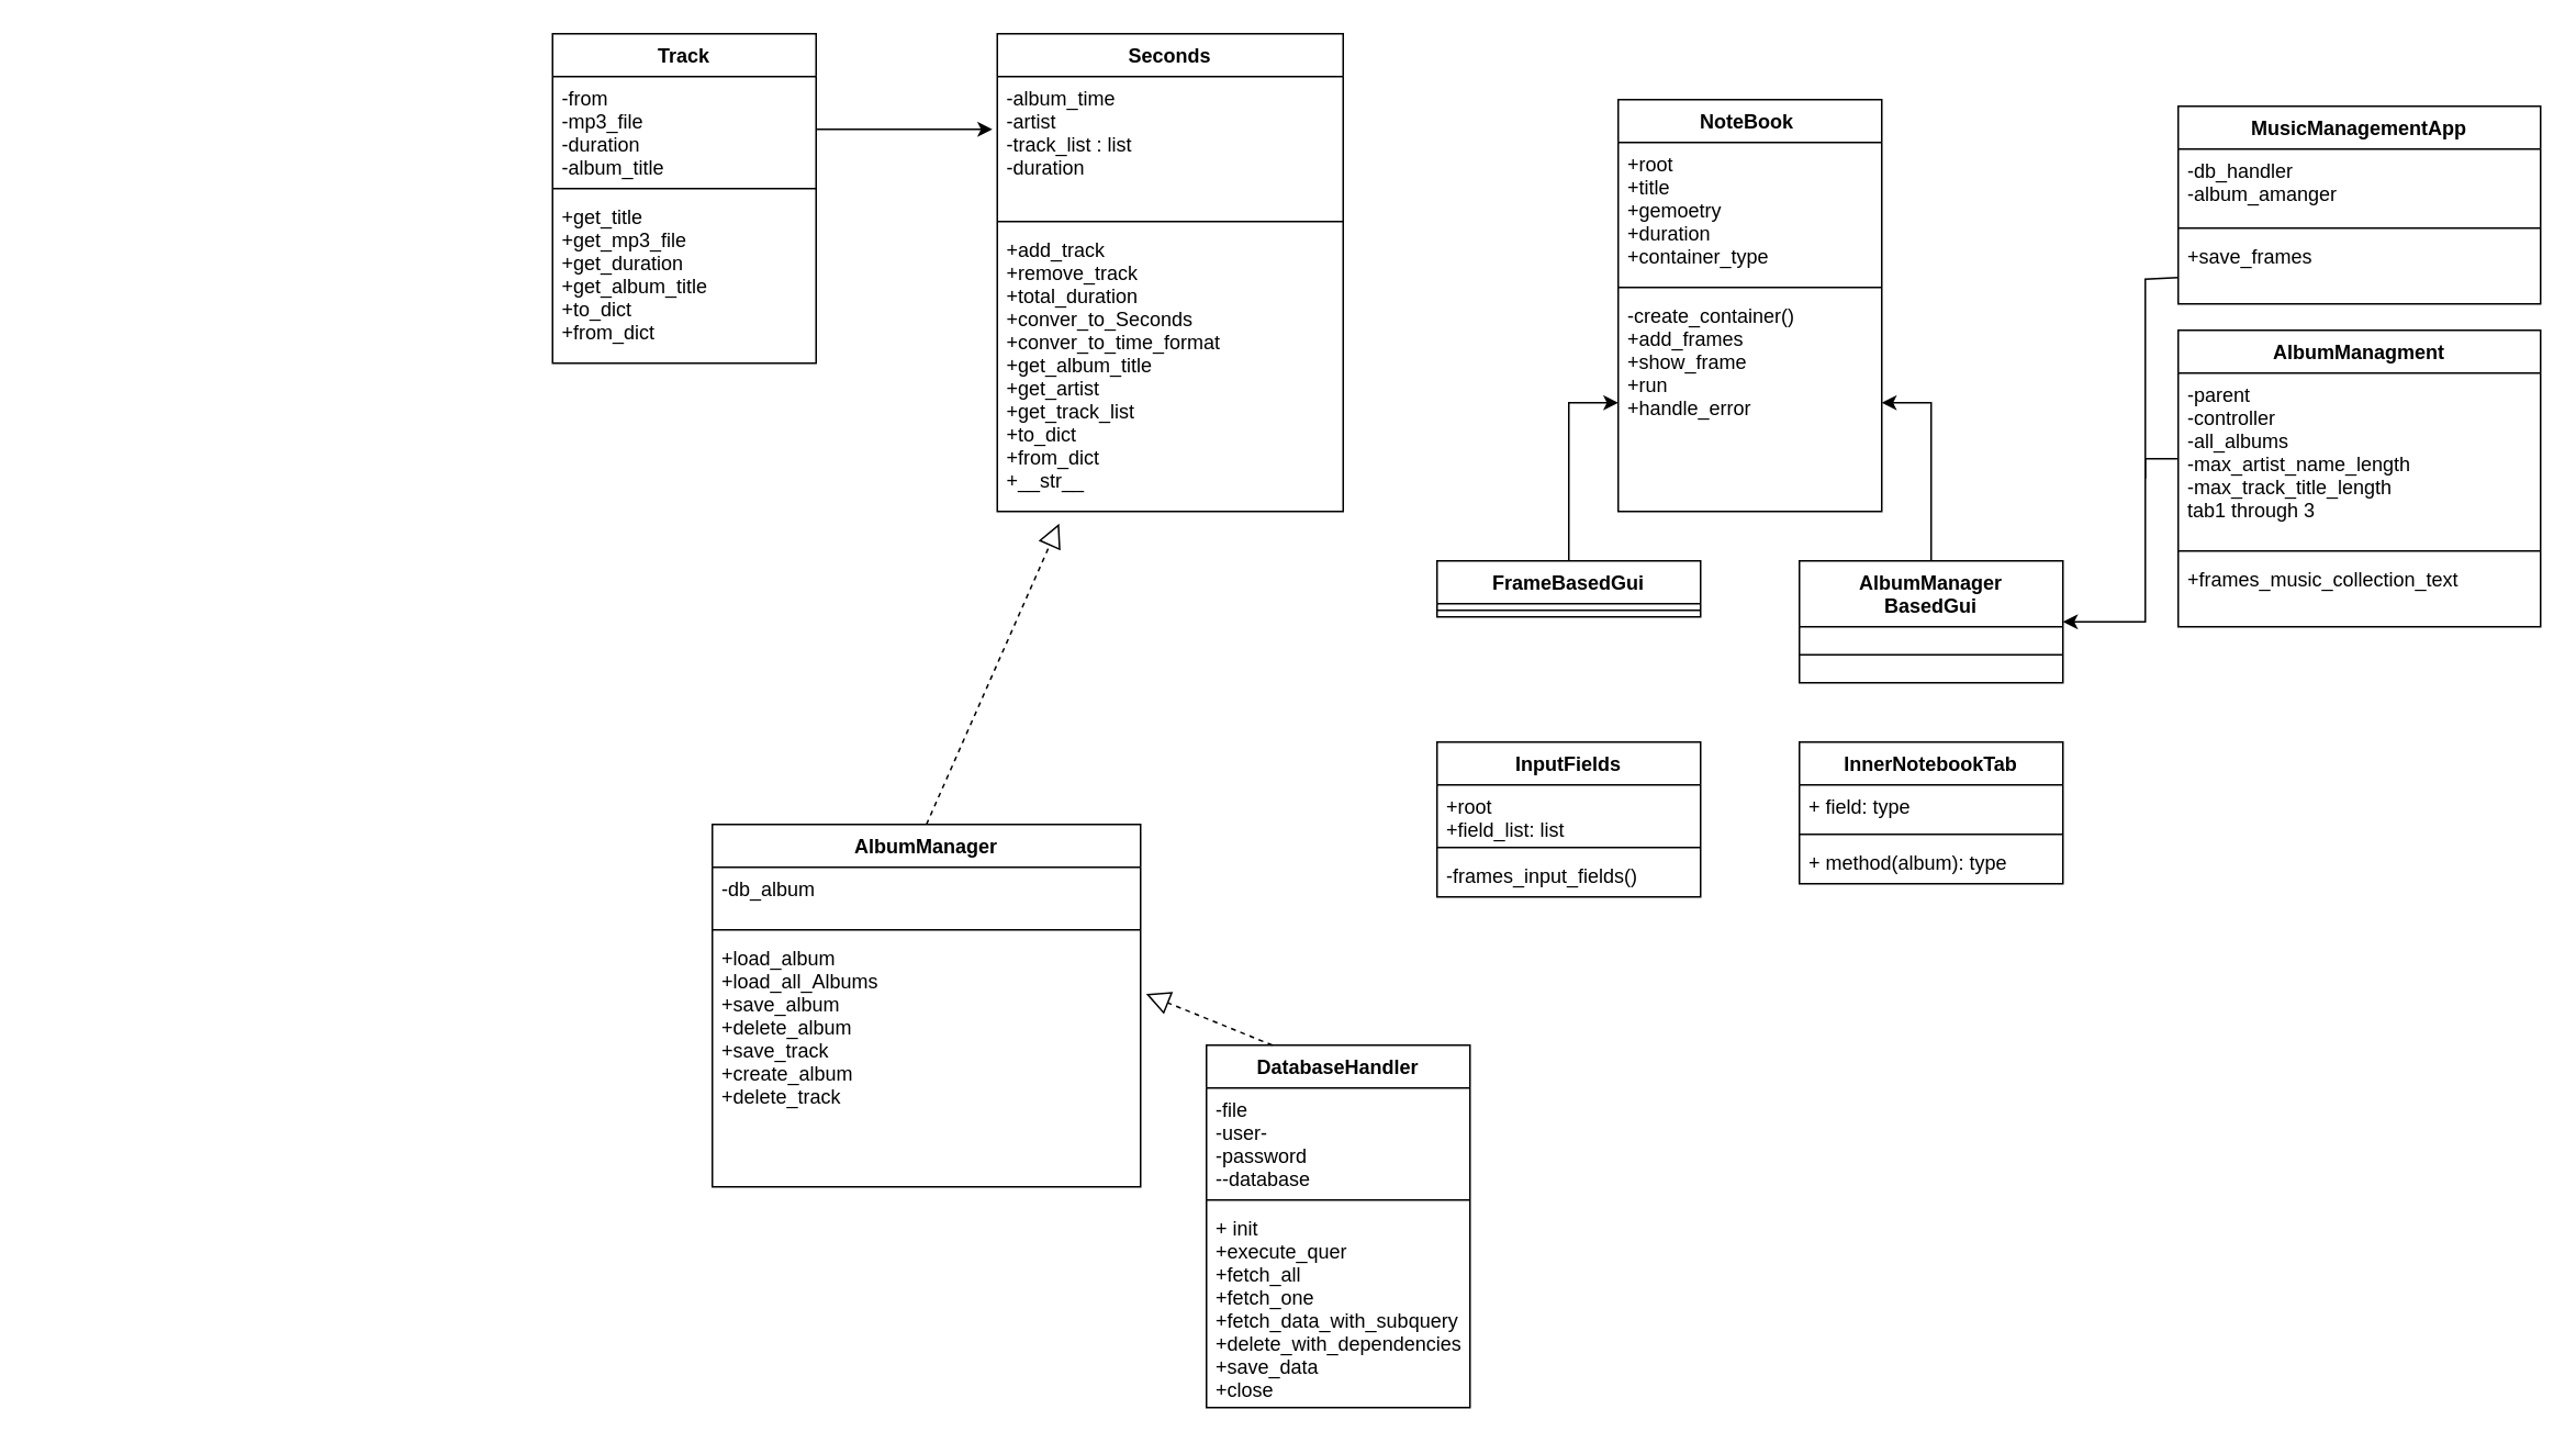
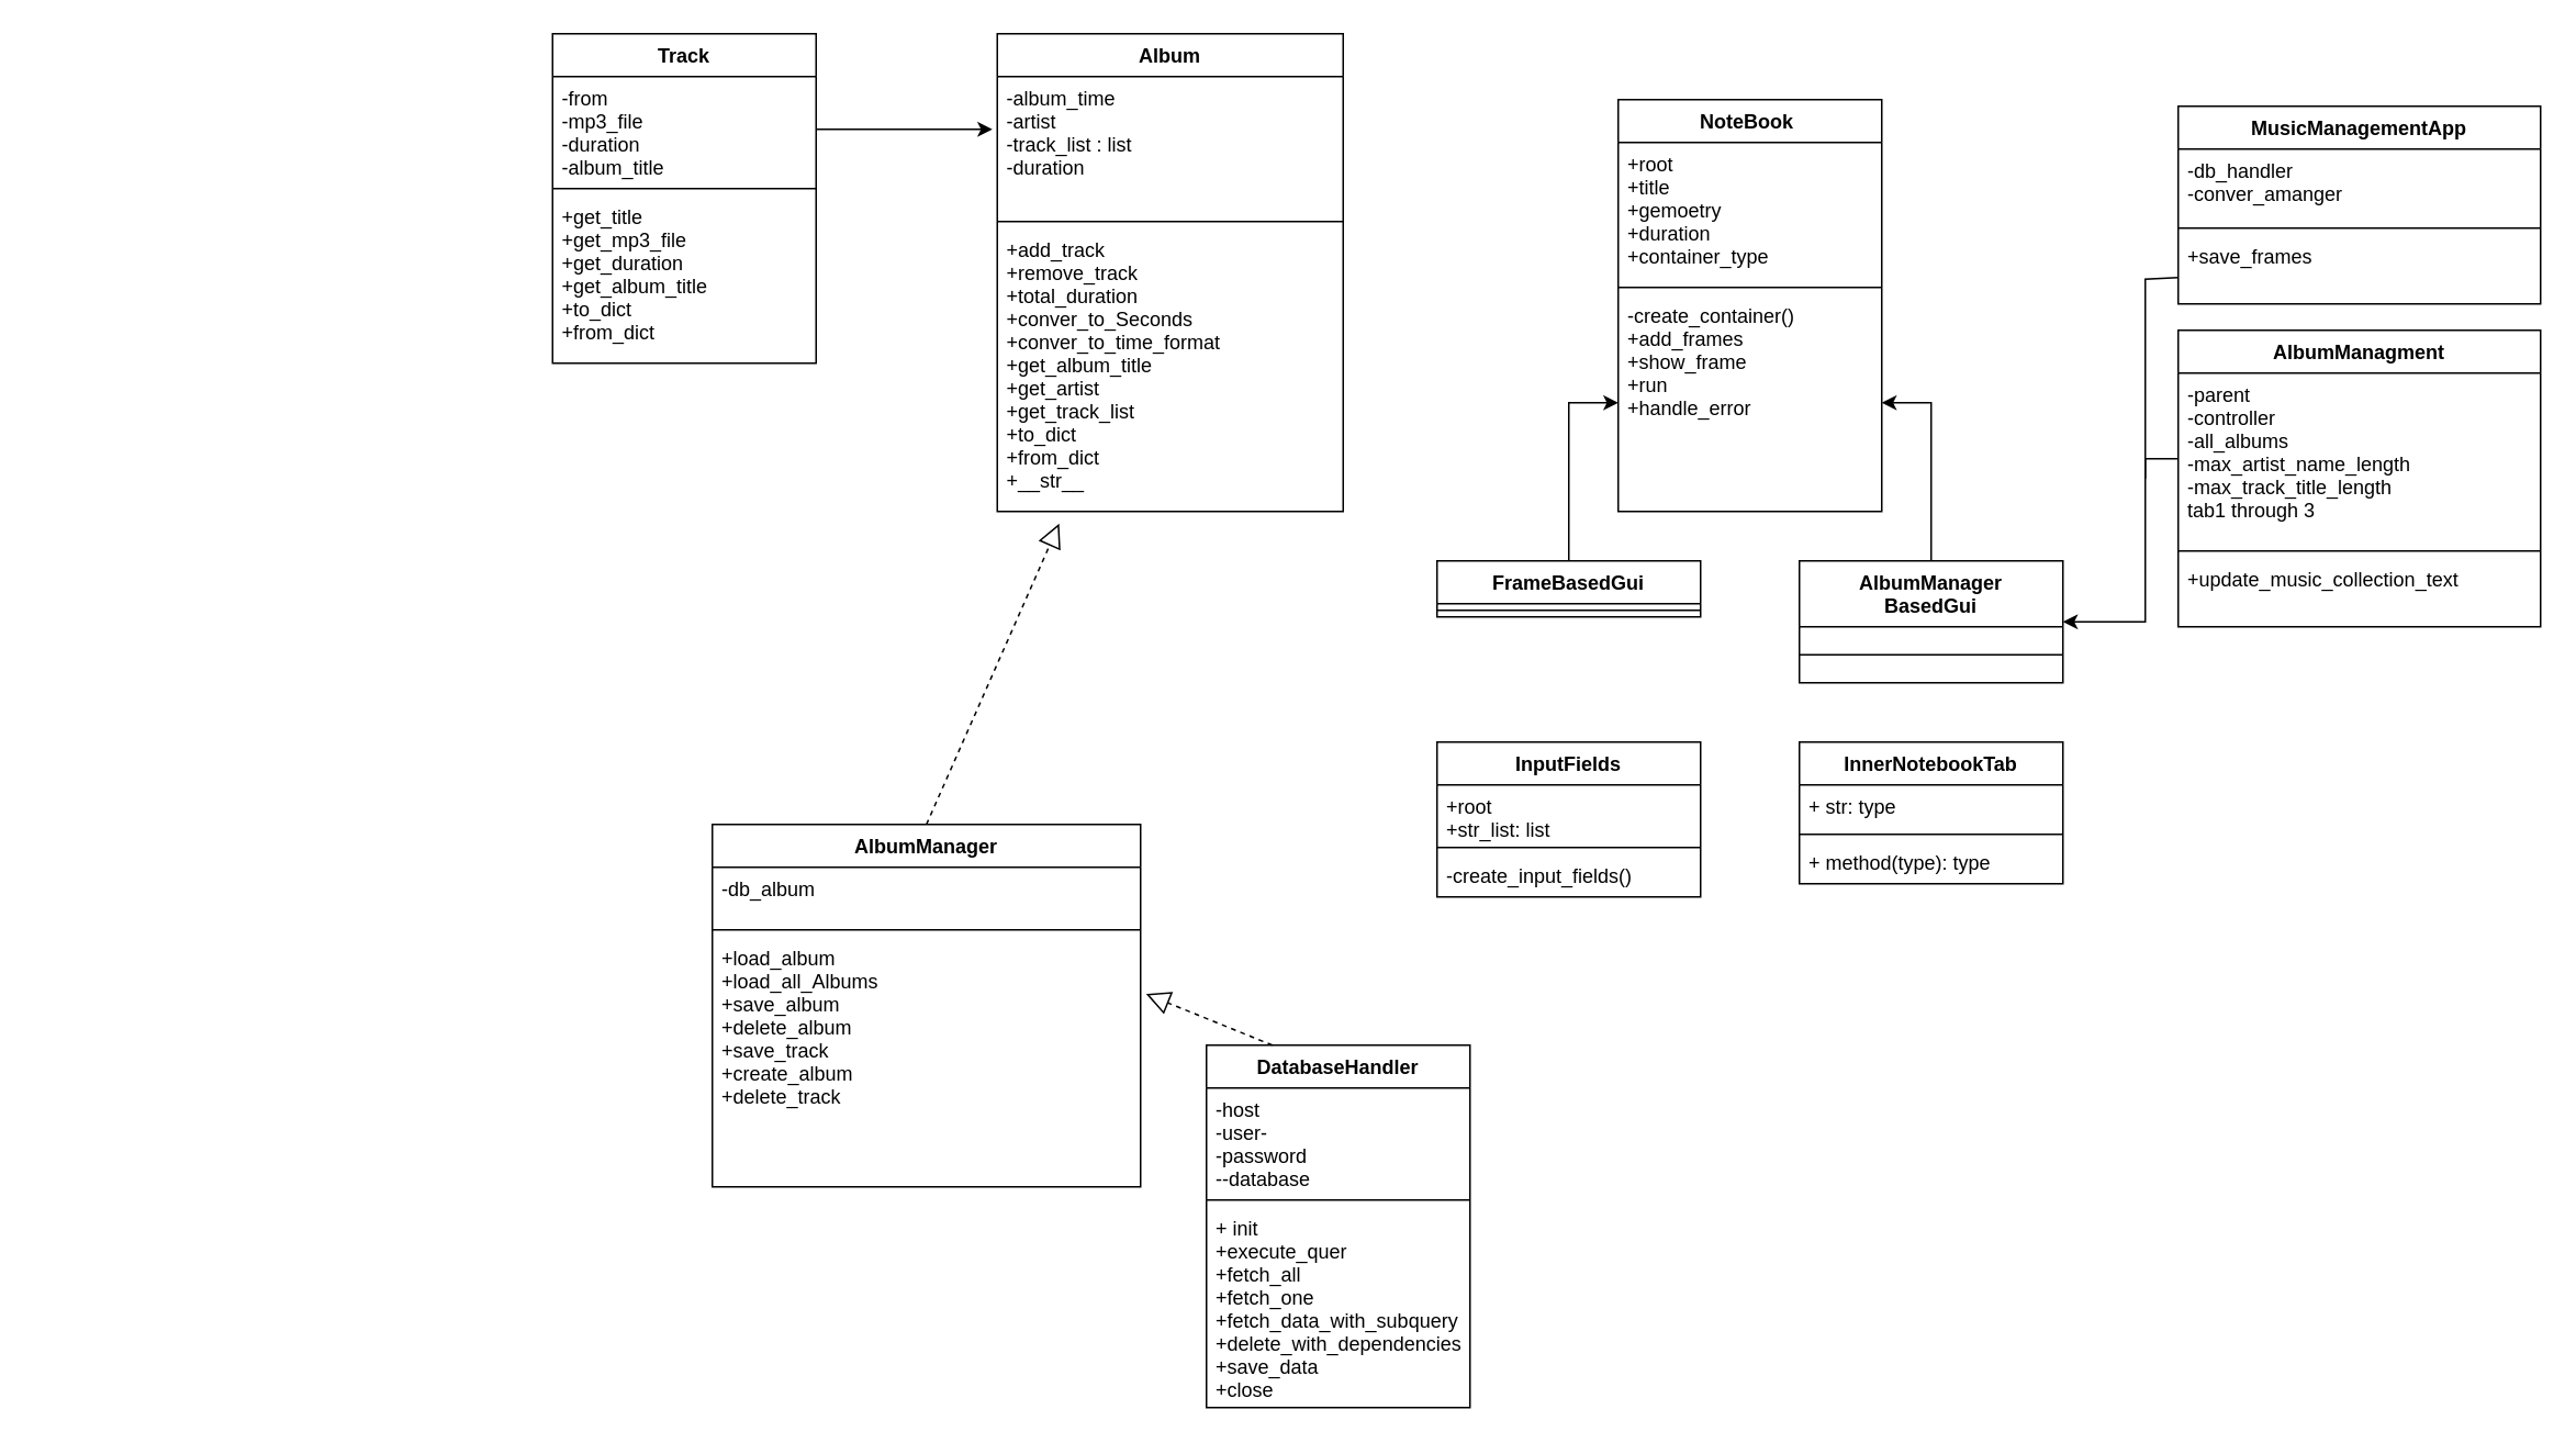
- <mxCell id="20" value="Seconds" style="swimlane;fontStyle=1;align=center;verticalAlign=top;childLayout=stackLayout;horizontal=1;startSize=26;horizontalStack=0;resizeParent=1;resizeParentMax=0;resizeLast=0;collapsible=1;marginBottom=0;" vertex="1" parent="1"><mxGeometry x="605" y="20" width="210" height="290" as="geometry" /></mxCell>
+ <mxCell id="20" value="Album" style="swimlane;fontStyle=1;align=center;verticalAlign=top;childLayout=stackLayout;horizontal=1;startSize=26;horizontalStack=0;resizeParent=1;resizeParentMax=0;resizeLast=0;collapsible=1;marginBottom=0;" vertex="1" parent="1"><mxGeometry x="605" y="20" width="210" height="290" as="geometry" /></mxCell>
- <mxCell id="30" value="-db_handler&#10;-album_amanger" style="text;strokeColor=none;fillColor=none;align=left;verticalAlign=top;spacingLeft=4;spacingRight=4;overflow=hidden;rotatable=0;points=[[0,0.5],[1,0.5]];portConstraint=eastwest;" vertex="1" parent="29"><mxGeometry y="26" width="220" height="44" as="geometry" /></mxCell>
+ <mxCell id="30" value="-db_handler&#10;-conver_amanger" style="text;strokeColor=none;fillColor=none;align=left;verticalAlign=top;spacingLeft=4;spacingRight=4;overflow=hidden;rotatable=0;points=[[0,0.5],[1,0.5]];portConstraint=eastwest;" vertex="1" parent="29"><mxGeometry y="26" width="220" height="44" as="geometry" /></mxCell>
- <mxCell id="36" value="+frames_music_collection_text" style="text;strokeColor=none;fillColor=none;align=left;verticalAlign=top;spacingLeft=4;spacingRight=4;overflow=hidden;rotatable=0;points=[[0,0.5],[1,0.5]];portConstraint=eastwest;" vertex="1" parent="33"><mxGeometry y="138" width="220" height="42" as="geometry" /></mxCell>
+ <mxCell id="36" value="+update_music_collection_text" style="text;strokeColor=none;fillColor=none;align=left;verticalAlign=top;spacingLeft=4;spacingRight=4;overflow=hidden;rotatable=0;points=[[0,0.5],[1,0.5]];portConstraint=eastwest;" vertex="1" parent="33"><mxGeometry y="138" width="220" height="42" as="geometry" /></mxCell>
- <mxCell id="13" value="+root&#10;+field_list: list" style="text;strokeColor=none;fillColor=none;align=left;verticalAlign=top;spacingLeft=4;spacingRight=4;overflow=hidden;rotatable=0;points=[[0,0.5],[1,0.5]];portConstraint=eastwest;" vertex="1" parent="12"><mxGeometry y="26" width="160" height="34" as="geometry" /></mxCell>
+ <mxCell id="13" value="+root&#10;+str_list: list" style="text;strokeColor=none;fillColor=none;align=left;verticalAlign=top;spacingLeft=4;spacingRight=4;overflow=hidden;rotatable=0;points=[[0,0.5],[1,0.5]];portConstraint=eastwest;" vertex="1" parent="12"><mxGeometry y="26" width="160" height="34" as="geometry" /></mxCell>
- <mxCell id="38" value="+ field: type" style="text;strokeColor=none;fillColor=none;align=left;verticalAlign=top;spacingLeft=4;spacingRight=4;overflow=hidden;rotatable=0;points=[[0,0.5],[1,0.5]];portConstraint=eastwest;" vertex="1" parent="37"><mxGeometry y="26" width="160" height="26" as="geometry" /></mxCell>
+ <mxCell id="38" value="+ str: type" style="text;strokeColor=none;fillColor=none;align=left;verticalAlign=top;spacingLeft=4;spacingRight=4;overflow=hidden;rotatable=0;points=[[0,0.5],[1,0.5]];portConstraint=eastwest;" vertex="1" parent="37"><mxGeometry y="26" width="160" height="26" as="geometry" /></mxCell>
- <mxCell id="40" value="+ method(album): type" style="text;strokeColor=none;fillColor=none;align=left;verticalAlign=top;spacingLeft=4;spacingRight=4;overflow=hidden;rotatable=0;points=[[0,0.5],[1,0.5]];portConstraint=eastwest;" vertex="1" parent="37"><mxGeometry y="60" width="160" height="26" as="geometry" /></mxCell>
+ <mxCell id="40" value="+ method(type): type" style="text;strokeColor=none;fillColor=none;align=left;verticalAlign=top;spacingLeft=4;spacingRight=4;overflow=hidden;rotatable=0;points=[[0,0.5],[1,0.5]];portConstraint=eastwest;" vertex="1" parent="37"><mxGeometry y="60" width="160" height="26" as="geometry" /></mxCell>
- <mxCell id="15" value="-frames_input_fields()" style="text;strokeColor=none;fillColor=none;align=left;verticalAlign=top;spacingLeft=4;spacingRight=4;overflow=hidden;rotatable=0;points=[[0,0.5],[1,0.5]];portConstraint=eastwest;" vertex="1" parent="12"><mxGeometry y="68" width="160" height="26" as="geometry" /></mxCell>
+ <mxCell id="15" value="-create_input_fields()" style="text;strokeColor=none;fillColor=none;align=left;verticalAlign=top;spacingLeft=4;spacingRight=4;overflow=hidden;rotatable=0;points=[[0,0.5],[1,0.5]];portConstraint=eastwest;" vertex="1" parent="12"><mxGeometry y="68" width="160" height="26" as="geometry" /></mxCell>
- <mxCell id="45" value="-file&#10;-user-&#10;-password&#10;--database" style="text;strokeColor=none;fillColor=none;align=left;verticalAlign=top;spacingLeft=4;spacingRight=4;overflow=hidden;rotatable=0;points=[[0,0.5],[1,0.5]];portConstraint=eastwest;" vertex="1" parent="44"><mxGeometry y="26" width="160" height="64" as="geometry" /></mxCell>
+ <mxCell id="45" value="-host&#10;-user-&#10;-password&#10;--database" style="text;strokeColor=none;fillColor=none;align=left;verticalAlign=top;spacingLeft=4;spacingRight=4;overflow=hidden;rotatable=0;points=[[0,0.5],[1,0.5]];portConstraint=eastwest;" vertex="1" parent="44"><mxGeometry y="26" width="160" height="64" as="geometry" /></mxCell>
